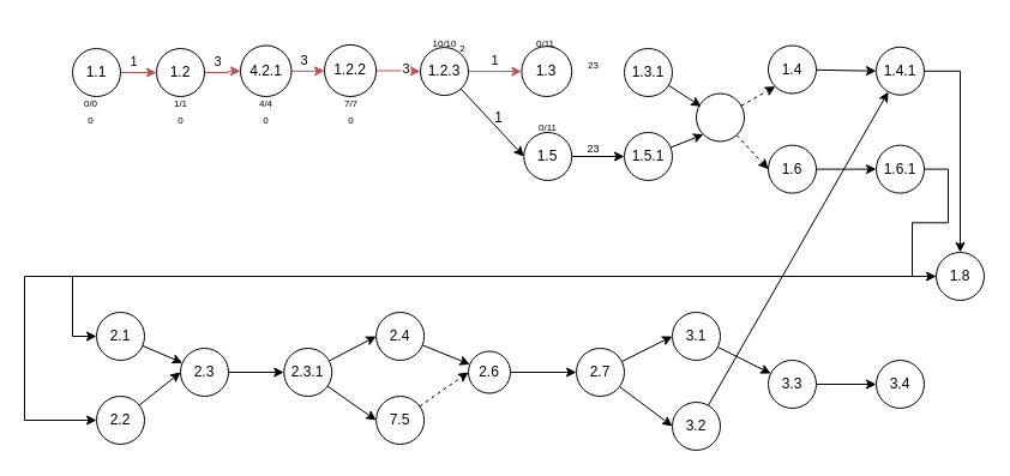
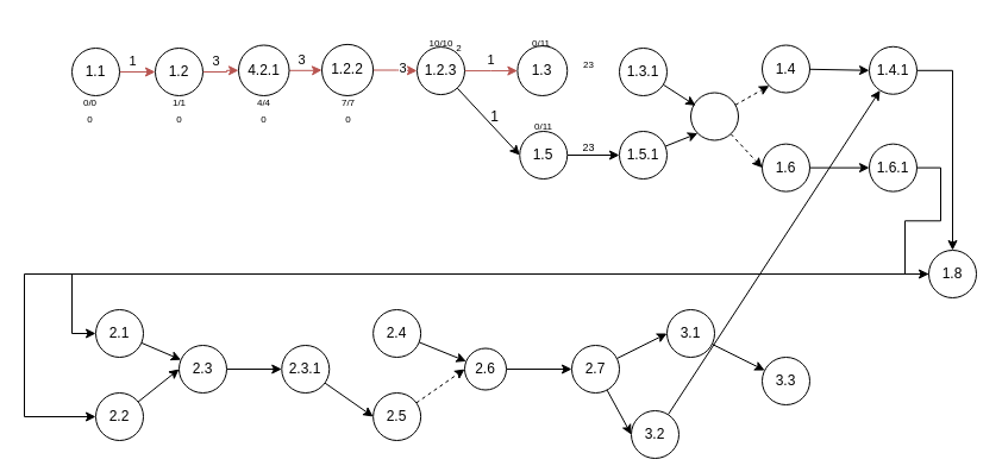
- <mxCell id="56" style="rounded=0;orthogonalLoop=1;jettySize=auto;html=1;entryX=0;entryY=0.5;entryDx=0;entryDy=0;" edge="1" parent="1" source="58" target="60"><mxGeometry relative="1" as="geometry" /></mxCell>
- <mxCell id="72" style="edgeStyle=orthogonalEdgeStyle;rounded=0;orthogonalLoop=1;jettySize=auto;html=1;entryX=0;entryY=0.5;entryDx=0;entryDy=0;" edge="1" parent="1" source="73" target="74"><mxGeometry relative="1" as="geometry" /></mxCell>
- <mxCell id="74" value="3.4" style="ellipse;whiteSpace=wrap;html=1;aspect=fixed;" vertex="1" parent="1"><mxGeometry x="730" y="300" width="40" height="40" as="geometry" /></mxCell>
- <mxCell id="62" value="7.5" style="ellipse;whiteSpace=wrap;html=1;aspect=fixed;" vertex="1" parent="1"><mxGeometry x="313.12" y="330" width="40" height="40" as="geometry" /></mxCell>
+ <mxCell id="62" value="2.5" style="ellipse;whiteSpace=wrap;html=1;aspect=fixed;" vertex="1" parent="1"><mxGeometry x="313.12" y="330" width="40" height="40" as="geometry" /></mxCell>
- <mxCell id="71" value="3.2" style="ellipse;whiteSpace=wrap;html=1;aspect=fixed;" vertex="1" parent="1"><mxGeometry x="560" y="335" width="40" height="40" as="geometry" /></mxCell>
+ <mxCell id="71" value="3.2" style="ellipse;whiteSpace=wrap;html=1;aspect=fixed;" vertex="1" parent="1"><mxGeometry x="530" y="345" width="40" height="40" as="geometry" /></mxCell>
